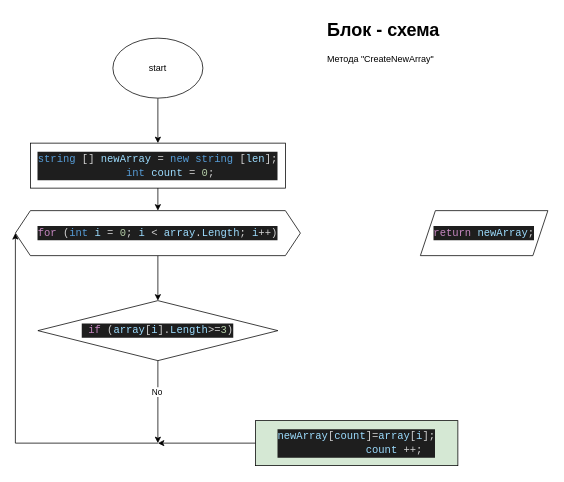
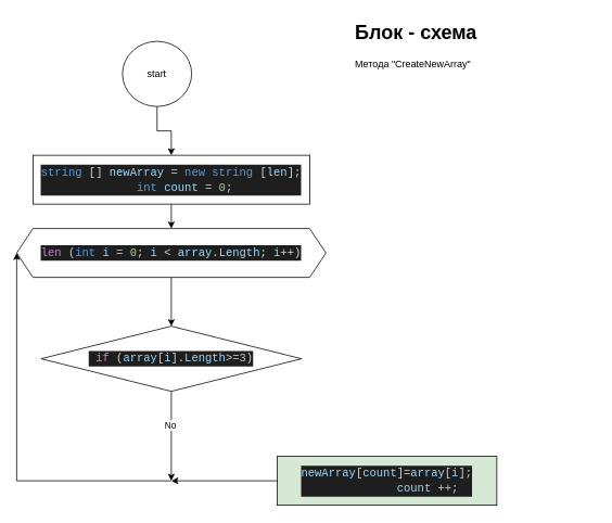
- <mxCell id="5" value="start" style="ellipse;whiteSpace=wrap;html=1;" vertex="1" parent="1"><mxGeometry x="150" y="50" width="120" height="80" as="geometry" /></mxCell>
+ <mxCell id="5" value="start" style="ellipse;whiteSpace=wrap;html=1;" vertex="1" parent="1"><mxGeometry x="150" y="50" width="85" height="80" as="geometry" /></mxCell>
- <mxCell id="3" value="&lt;div style=&quot;color: rgb(212, 212, 212); background-color: rgb(30, 30, 30); font-family: Consolas, &amp;quot;Courier New&amp;quot;, monospace; font-size: 14px; line-height: 19px;&quot;&gt;&lt;span style=&quot;color: #c586c0;&quot;&gt;for&lt;/span&gt; (&lt;span style=&quot;color: #569cd6;&quot;&gt;int&lt;/span&gt; &lt;span style=&quot;color: #9cdcfe;&quot;&gt;i&lt;/span&gt; = &lt;span style=&quot;color: #b5cea8;&quot;&gt;0&lt;/span&gt;; &lt;span style=&quot;color: #9cdcfe;&quot;&gt;i&lt;/span&gt; &amp;lt; &lt;span style=&quot;color: #9cdcfe;&quot;&gt;array&lt;/span&gt;.&lt;span style=&quot;color: #9cdcfe;&quot;&gt;Length&lt;/span&gt;; &lt;span style=&quot;color: #9cdcfe;&quot;&gt;i&lt;/span&gt;++)&lt;/div&gt;" style="shape=hexagon;perimeter=hexagonPerimeter2;whiteSpace=wrap;html=1;fixedSize=1;" vertex="1" parent="1"><mxGeometry x="20" y="280" width="380" height="60" as="geometry" /></mxCell>
+ <mxCell id="3" value="&lt;div style=&quot;color: rgb(212, 212, 212); background-color: rgb(30, 30, 30); font-family: Consolas, &amp;quot;Courier New&amp;quot;, monospace; font-size: 14px; line-height: 19px;&quot;&gt;&lt;span style=&quot;color: #c586c0;&quot;&gt;len&lt;/span&gt; (&lt;span style=&quot;color: #569cd6;&quot;&gt;int&lt;/span&gt; &lt;span style=&quot;color: #9cdcfe;&quot;&gt;i&lt;/span&gt; = &lt;span style=&quot;color: #b5cea8;&quot;&gt;0&lt;/span&gt;; &lt;span style=&quot;color: #9cdcfe;&quot;&gt;i&lt;/span&gt; &amp;lt; &lt;span style=&quot;color: #9cdcfe;&quot;&gt;array&lt;/span&gt;.&lt;span style=&quot;color: #9cdcfe;&quot;&gt;Length&lt;/span&gt;; &lt;span style=&quot;color: #9cdcfe;&quot;&gt;i&lt;/span&gt;++)&lt;/div&gt;" style="shape=hexagon;perimeter=hexagonPerimeter2;whiteSpace=wrap;html=1;fixedSize=1;" vertex="1" parent="1"><mxGeometry x="20" y="280" width="380" height="60" as="geometry" /></mxCell>
- <mxCell id="14" value="&lt;div style=&quot;background-color: rgb(30, 30, 30); line-height: 19px; font-size: 14px; font-family: Consolas, &amp;quot;Courier New&amp;quot;, monospace; color: rgb(212, 212, 212);&quot;&gt;&lt;span style=&quot;color: #c586c0;&quot;&gt;return&lt;/span&gt; &lt;span style=&quot;color: #9cdcfe;&quot;&gt;newArray&lt;/span&gt;;&lt;/div&gt;" style="shape=parallelogram;perimeter=parallelogramPerimeter;whiteSpace=wrap;html=1;fixedSize=1;" vertex="1" parent="1"><mxGeometry x="560" y="280" width="170" height="60" as="geometry" /></mxCell>
